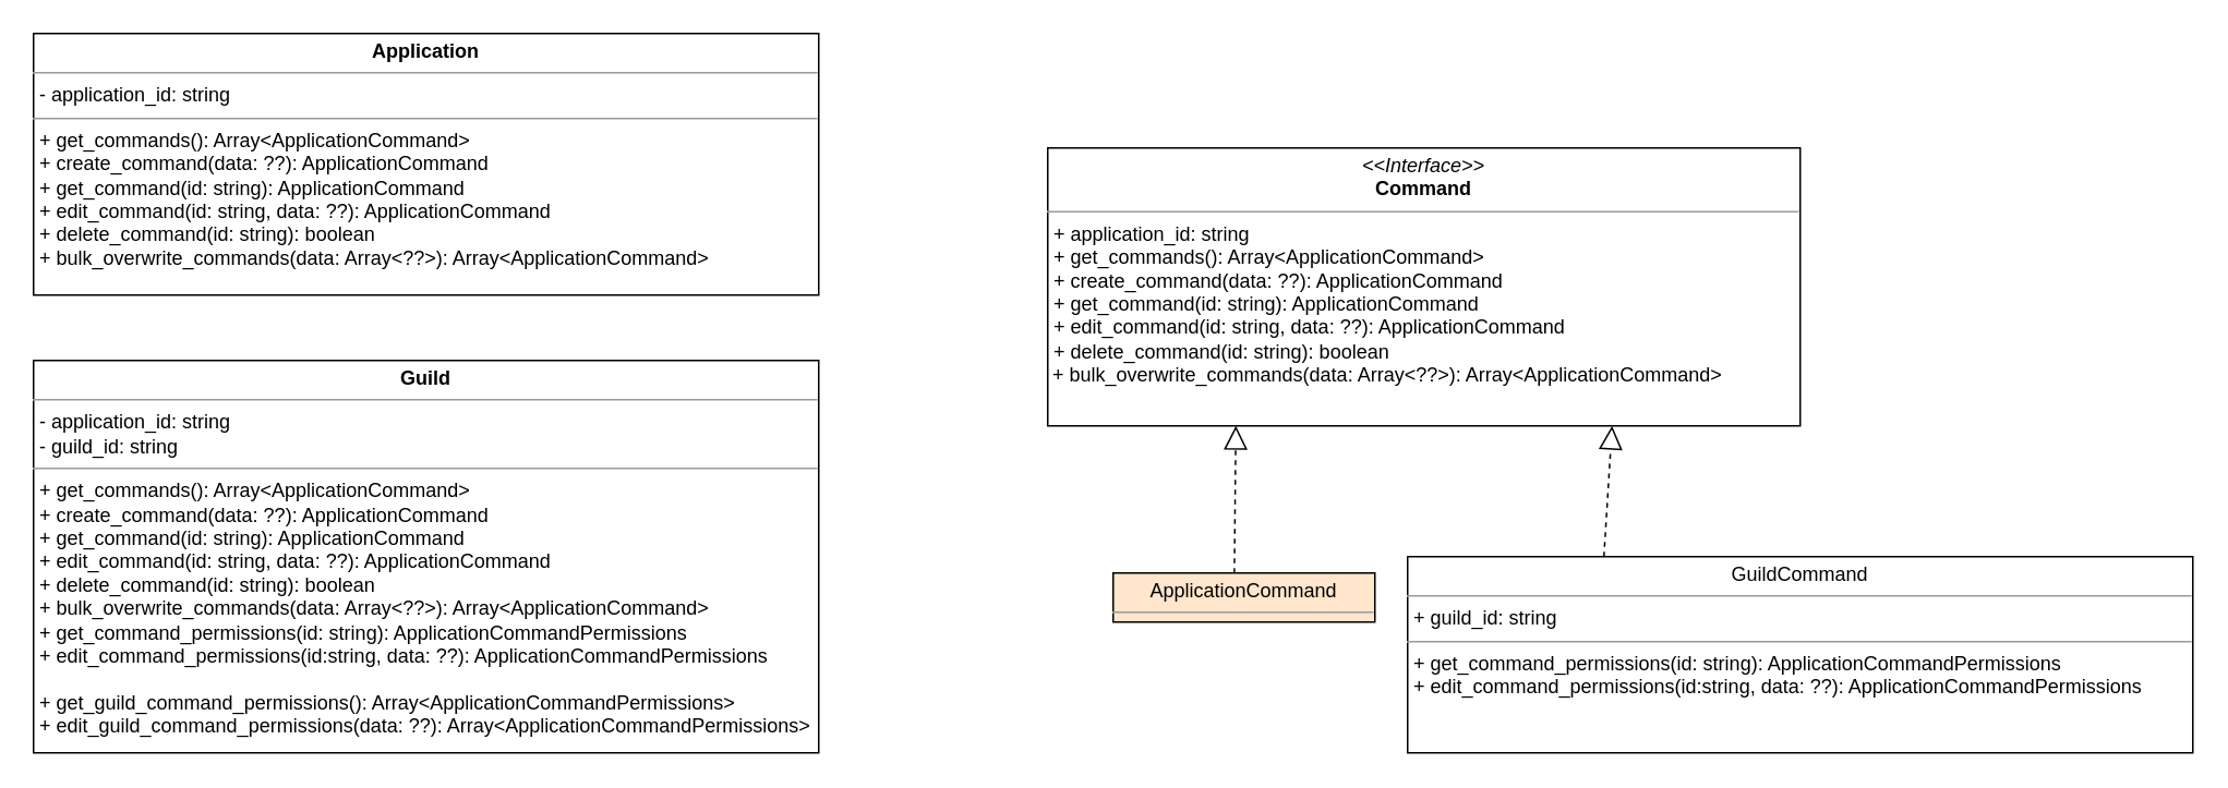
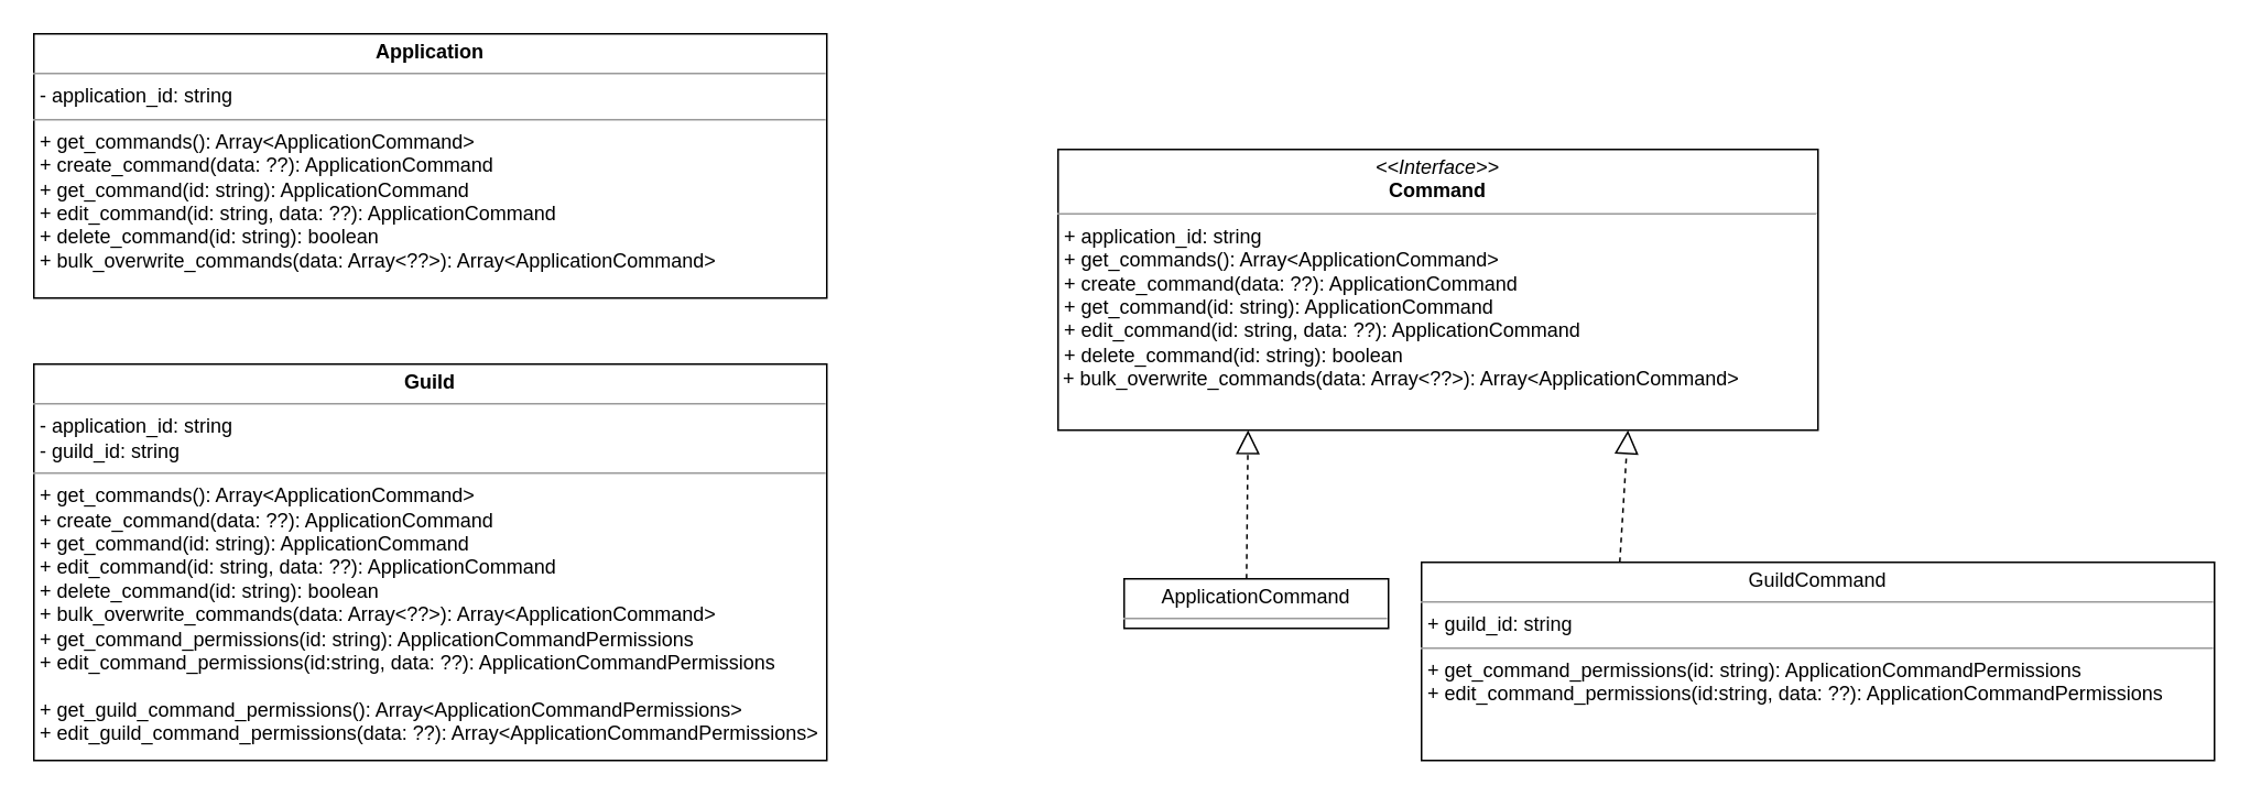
- <mxCell id="4" value="&lt;p style=&quot;margin: 0px ; margin-top: 4px ; text-align: center&quot;&gt;ApplicationCommand&lt;/p&gt;&lt;hr size=&quot;1&quot;&gt;&lt;p style=&quot;margin: 0px ; margin-left: 4px&quot;&gt;&lt;br&gt;&lt;/p&gt;&lt;hr size=&quot;1&quot;&gt;&lt;p style=&quot;margin: 0px ; margin-left: 4px&quot;&gt;&lt;br&gt;&lt;/p&gt;" style="verticalAlign=top;align=left;overflow=fill;fontSize=12;fontFamily=Helvetica;html=1;fillColor=#ffe6cc;" vertex="1" parent="1"><mxGeometry x="680" y="350" width="160" height="30" as="geometry" /></mxCell>
+ <mxCell id="4" value="&lt;p style=&quot;margin: 0px ; margin-top: 4px ; text-align: center&quot;&gt;ApplicationCommand&lt;/p&gt;&lt;hr size=&quot;1&quot;&gt;&lt;p style=&quot;margin: 0px ; margin-left: 4px&quot;&gt;&lt;br&gt;&lt;/p&gt;&lt;hr size=&quot;1&quot;&gt;&lt;p style=&quot;margin: 0px ; margin-left: 4px&quot;&gt;&lt;br&gt;&lt;/p&gt;" style="verticalAlign=top;align=left;overflow=fill;fontSize=12;fontFamily=Helvetica;html=1;" vertex="1" parent="1"><mxGeometry x="680" y="350" width="160" height="30" as="geometry" /></mxCell>
